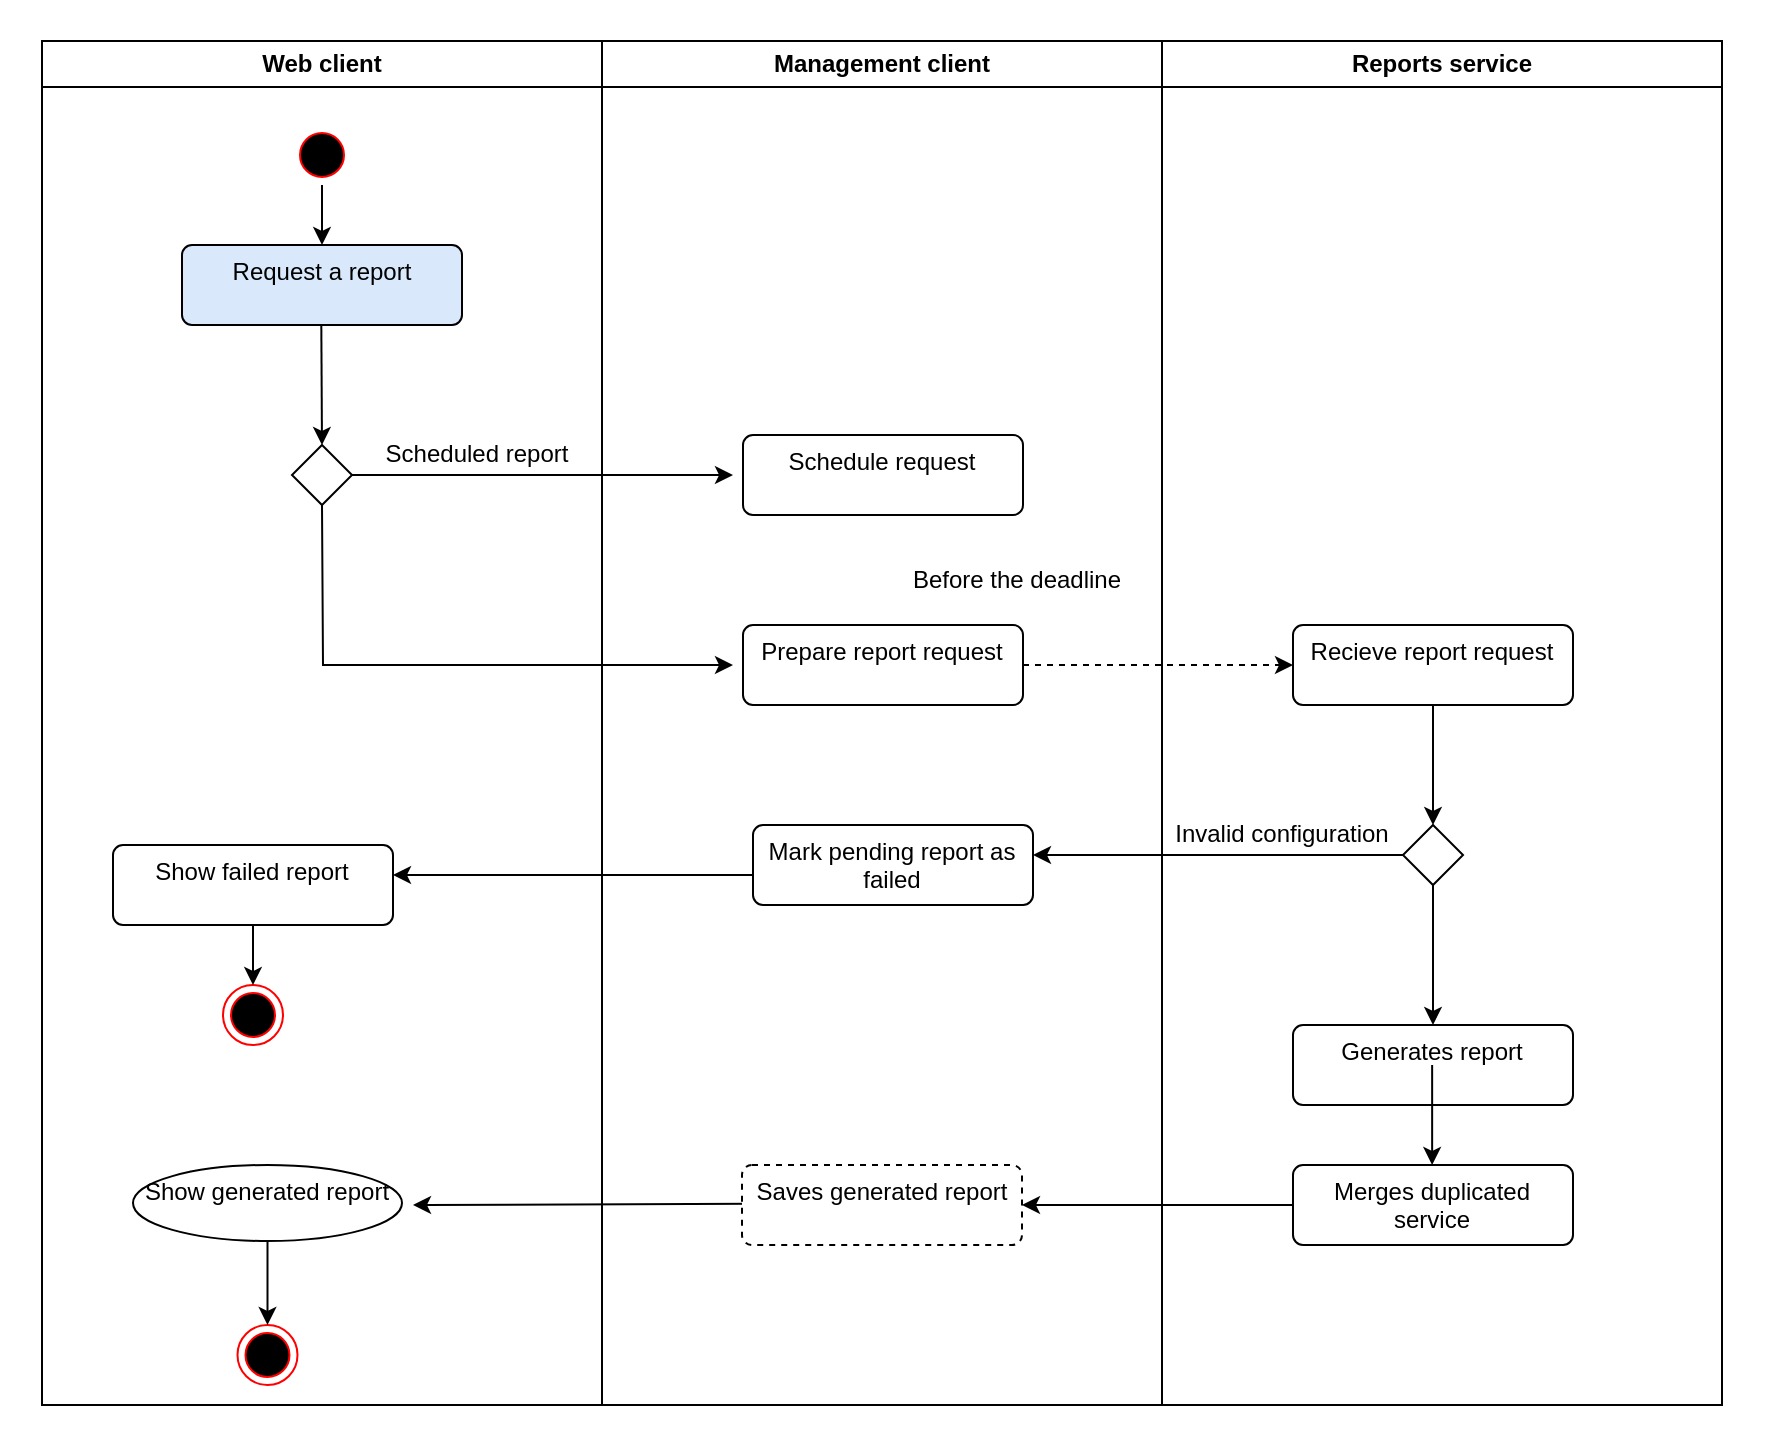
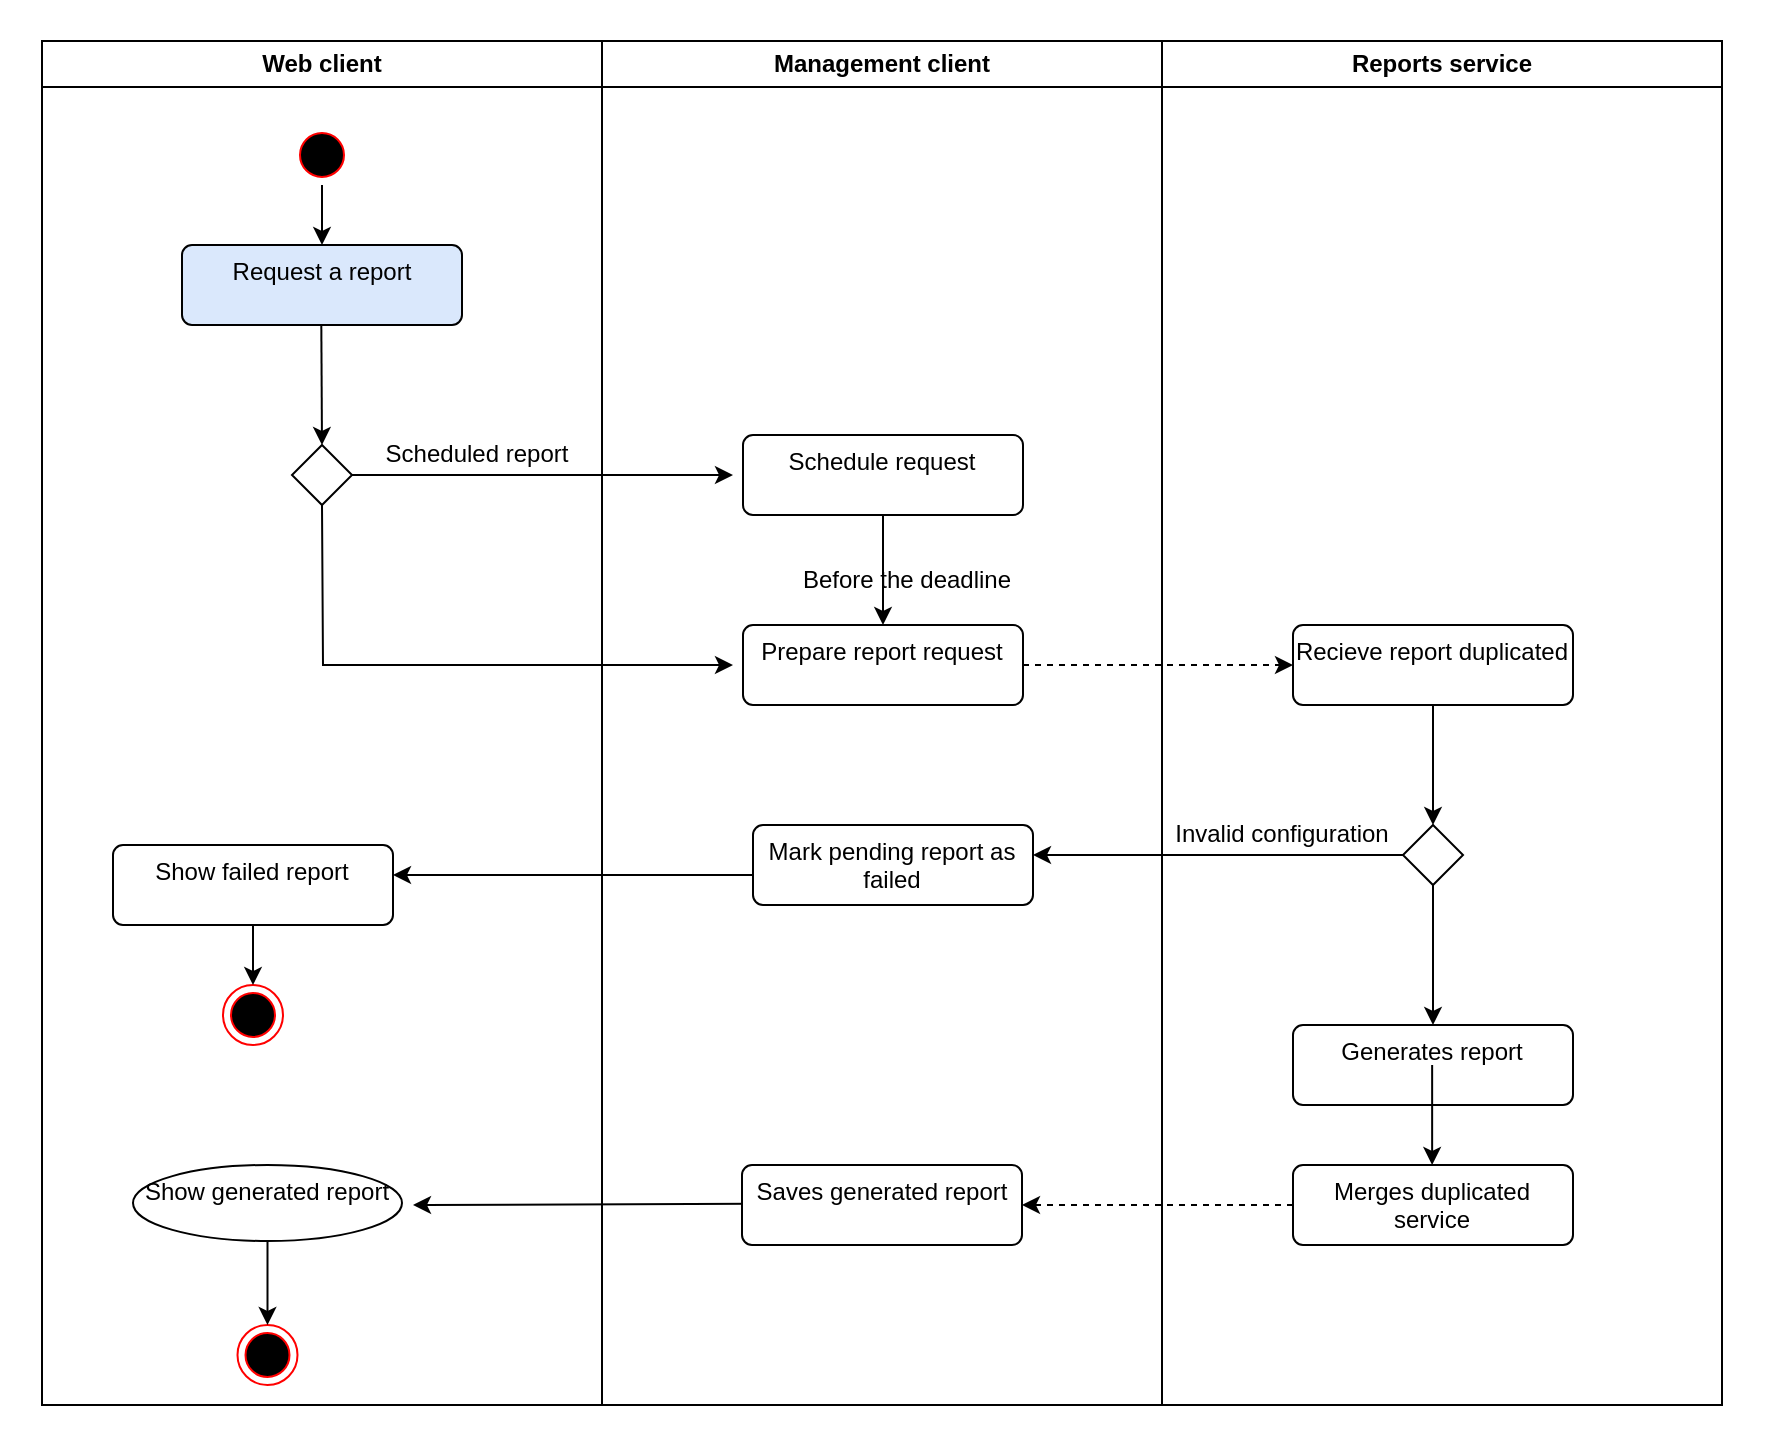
+ <mxCell id="20" value="" style="endArrow=classic;html=1;rounded=0;exitX=0.5;exitY=1;exitDx=0;exitDy=0;entryX=0.5;entryY=0;entryDx=0;entryDy=0;" edge="1" parent="17" source="18" target="19"><mxGeometry width="50" height="50" relative="1" as="geometry"><mxPoint x="115.5" y="242" as="sourcePoint" /><mxPoint x="165.5" y="192" as="targetPoint" /></mxGeometry></mxCell>
- <mxCell id="21" value="Before the deadline" style="text;html=1;align=center;verticalAlign=middle;whiteSpace=wrap;rounded=0;" vertex="1" parent="17"><mxGeometry x="145.5" y="255" width="124.5" height="30" as="geometry" /></mxCell>
+ <mxCell id="21" value="Before the deadline" style="text;html=1;align=center;verticalAlign=middle;whiteSpace=wrap;rounded=0;" vertex="1" parent="17"><mxGeometry x="90.5" y="255" width="124.5" height="30" as="geometry" /></mxCell>
- <mxCell id="25" value="Recieve report request" style="html=1;align=center;verticalAlign=top;rounded=1;absoluteArcSize=1;arcSize=10;dashed=0;whiteSpace=wrap;" vertex="1" parent="24"><mxGeometry x="65.5" y="292" width="140" height="40" as="geometry" /></mxCell>
+ <mxCell id="25" value="Recieve report duplicated" style="html=1;align=center;verticalAlign=top;rounded=1;absoluteArcSize=1;arcSize=10;dashed=0;whiteSpace=wrap;" vertex="1" parent="24"><mxGeometry x="65.5" y="292" width="140" height="40" as="geometry" /></mxCell>
- <mxCell id="23" value="Saves generated report" style="html=1;align=center;verticalAlign=top;rounded=1;absoluteArcSize=1;arcSize=10;dashed=1;whiteSpace=wrap;" vertex="1" parent="17"><mxGeometry x="70" y="562" width="140" height="40" as="geometry" /></mxCell>
+ <mxCell id="23" value="Saves generated report" style="html=1;align=center;verticalAlign=top;rounded=1;absoluteArcSize=1;arcSize=10;dashed=0;whiteSpace=wrap;" vertex="1" parent="17"><mxGeometry x="70" y="562" width="140" height="40" as="geometry" /></mxCell>
- <mxCell id="37" value="" style="endArrow=classic;html=1;rounded=0;exitX=0;exitY=0.5;exitDx=0;exitDy=0;entryX=1;entryY=0.5;entryDx=0;entryDy=0;" edge="1" parent="1" source="30" target="23"><mxGeometry width="50" height="50" relative="1" as="geometry"><mxPoint x="406" y="422" as="sourcePoint" /><mxPoint x="456" y="372" as="targetPoint" /></mxGeometry></mxCell>
+ <mxCell id="37" value="" style="endArrow=classic;html=1;rounded=0;exitX=0;exitY=0.5;exitDx=0;exitDy=0;entryX=1;entryY=0.5;entryDx=0;entryDy=0;dashed=1;" edge="1" parent="1" source="30" target="23"><mxGeometry width="50" height="50" relative="1" as="geometry"><mxPoint x="406" y="422" as="sourcePoint" /><mxPoint x="456" y="372" as="targetPoint" /></mxGeometry></mxCell>
